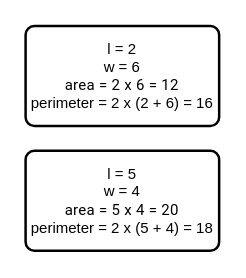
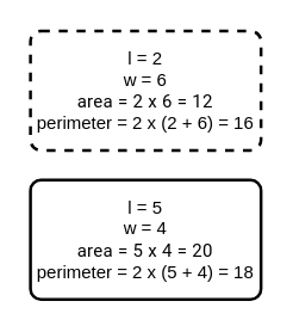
- <mxCell id="2" value="&lt;font color=&quot;#000000&quot;&gt;&lt;font style=&quot;font-size: 12px&quot;&gt;l = 2&lt;br&gt;w = 6&lt;br&gt;&lt;/font&gt;&lt;/font&gt;&lt;font style=&quot;font-size: 12px&quot;&gt;&lt;font color=&quot;#000000&quot;&gt;&lt;font face=&quot;roboto, helvetica, arial, sans-serif&quot;&gt;&lt;span style=&quot;letter-spacing: 0.24px&quot;&gt;area = 2 x 6 = 12&lt;br&gt;&lt;/span&gt;&lt;/font&gt;perimeter = 2 x (2 + 6) = 16&lt;/font&gt;&lt;br&gt;&lt;/font&gt;" style="rounded=1;whiteSpace=wrap;html=1;absoluteArcSize=1;arcSize=14;strokeWidth=2;" parent="1" vertex="1"><mxGeometry x="20" y="20" width="155" height="80" as="geometry" /></mxCell>
+ <mxCell id="2" value="&lt;font color=&quot;#000000&quot;&gt;&lt;font style=&quot;font-size: 12px&quot;&gt;l = 2&lt;br&gt;w = 6&lt;br&gt;&lt;/font&gt;&lt;/font&gt;&lt;font style=&quot;font-size: 12px&quot;&gt;&lt;font color=&quot;#000000&quot;&gt;&lt;font face=&quot;roboto, helvetica, arial, sans-serif&quot;&gt;&lt;span style=&quot;letter-spacing: 0.24px&quot;&gt;area = 2 x 6 = 12&lt;br&gt;&lt;/span&gt;&lt;/font&gt;perimeter = 2 x (2 + 6) = 16&lt;/font&gt;&lt;br&gt;&lt;/font&gt;" style="rounded=1;whiteSpace=wrap;html=1;absoluteArcSize=1;arcSize=14;strokeWidth=2;dashed=1;" parent="1" vertex="1"><mxGeometry x="20" y="20" width="155" height="80" as="geometry" /></mxCell>
